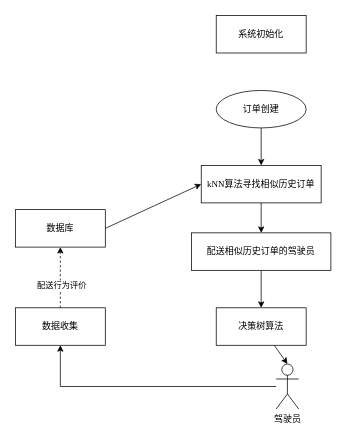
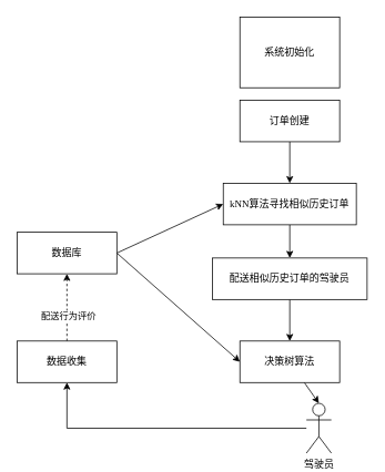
- <mxCell id="18" value="系统初始化" style="rounded=0;whiteSpace=wrap;html=1;fontFamily=Georgia;" parent="1" vertex="1"><mxGeometry x="288" width="120" height="50" as="geometry" y="20" /></mxCell>
+ <mxCell id="18" value="系统初始化" style="rounded=0;whiteSpace=wrap;html=1;fontFamily=Georgia;" parent="1" vertex="1"><mxGeometry x="288" y="20" width="120" height="85" as="geometry" /></mxCell>
- <mxCell id="3" value="订单创建" style="ellipse;whiteSpace=wrap;html=1;fontFamily=Georgia;" parent="1" vertex="1"><mxGeometry x="288" y="120" width="120" height="50" as="geometry" /></mxCell>
+ <mxCell id="3" value="订单创建" style="rounded=0;whiteSpace=wrap;html=1;fontFamily=Georgia;" parent="1" vertex="1"><mxGeometry x="288" y="120" width="120" height="50" as="geometry" /></mxCell>
+ <mxCell id="15" style="edgeStyle=none;rounded=0;orthogonalLoop=1;jettySize=auto;html=1;entryX=0;entryY=0.5;entryDx=0;entryDy=0;exitX=1;exitY=0.5;exitDx=0;exitDy=0;fontFamily=Georgia;" parent="1" source="16" target="9" edge="1"><mxGeometry relative="1" as="geometry" /></mxCell>
